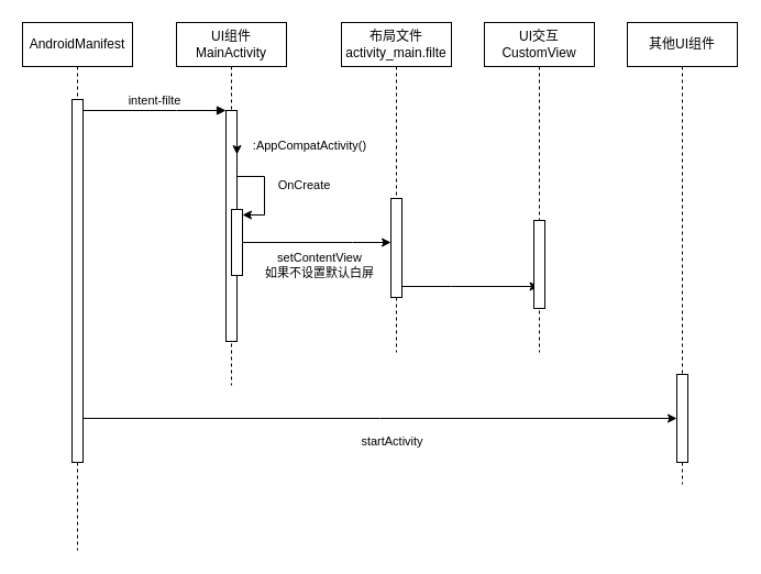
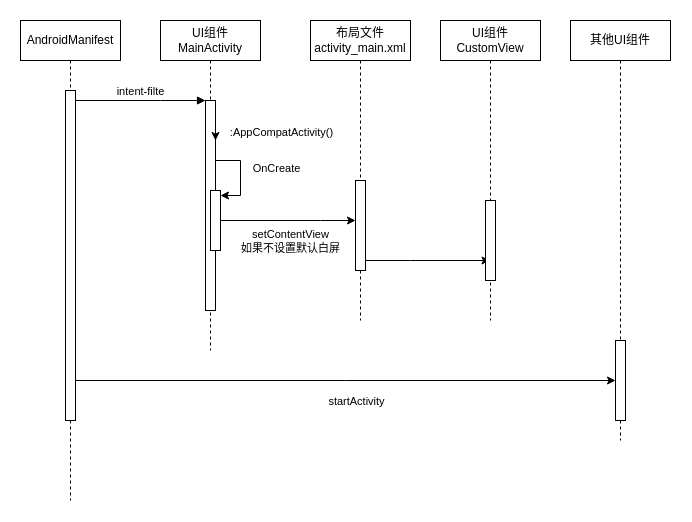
- <mxCell id="13" value="布局文件&lt;div&gt;activity_main.filte&lt;/div&gt;" style="shape=umlLifeline;whiteSpace=wrap;html=1;container=1;dropTarget=0;collapsible=0;recursiveResize=0;outlineConnect=0;portConstraint=eastwest;newEdgeStyle={&quot;curved&quot;:0,&quot;rounded&quot;:0};points=[[0,0,0,0,5],[0,1,0,0,-5],[1,0,0,0,5],[1,1,0,0,-5]];perimeter=rectanglePerimeter;targetShapes=umlLifeline;participant=label;" vertex="1" parent="1"><mxGeometry x="310" y="20" width="100" height="300" as="geometry" /></mxCell>
+ <mxCell id="13" value="布局文件&lt;div&gt;activity_main.xml&lt;/div&gt;" style="shape=umlLifeline;whiteSpace=wrap;html=1;container=1;dropTarget=0;collapsible=0;recursiveResize=0;outlineConnect=0;portConstraint=eastwest;newEdgeStyle={&quot;curved&quot;:0,&quot;rounded&quot;:0};points=[[0,0,0,0,5],[0,1,0,0,-5],[1,0,0,0,5],[1,1,0,0,-5]];perimeter=rectanglePerimeter;targetShapes=umlLifeline;participant=label;" vertex="1" parent="1"><mxGeometry x="310" y="20" width="100" height="300" as="geometry" /></mxCell>
- <mxCell id="17" value="UI交互&lt;br&gt;CustomView" style="shape=umlLifeline;perimeter=lifelinePerimeter;whiteSpace=wrap;html=1;container=1;dropTarget=0;collapsible=0;recursiveResize=0;outlineConnect=0;portConstraint=eastwest;newEdgeStyle={&quot;curved&quot;:0,&quot;rounded&quot;:0};" vertex="1" parent="1"><mxGeometry x="440" y="20" width="100" height="300" as="geometry" /></mxCell>
+ <mxCell id="17" value="UI组件&lt;br&gt;CustomView" style="shape=umlLifeline;perimeter=lifelinePerimeter;whiteSpace=wrap;html=1;container=1;dropTarget=0;collapsible=0;recursiveResize=0;outlineConnect=0;portConstraint=eastwest;newEdgeStyle={&quot;curved&quot;:0,&quot;rounded&quot;:0};" vertex="1" parent="1"><mxGeometry x="440" y="20" width="100" height="300" as="geometry" /></mxCell>
